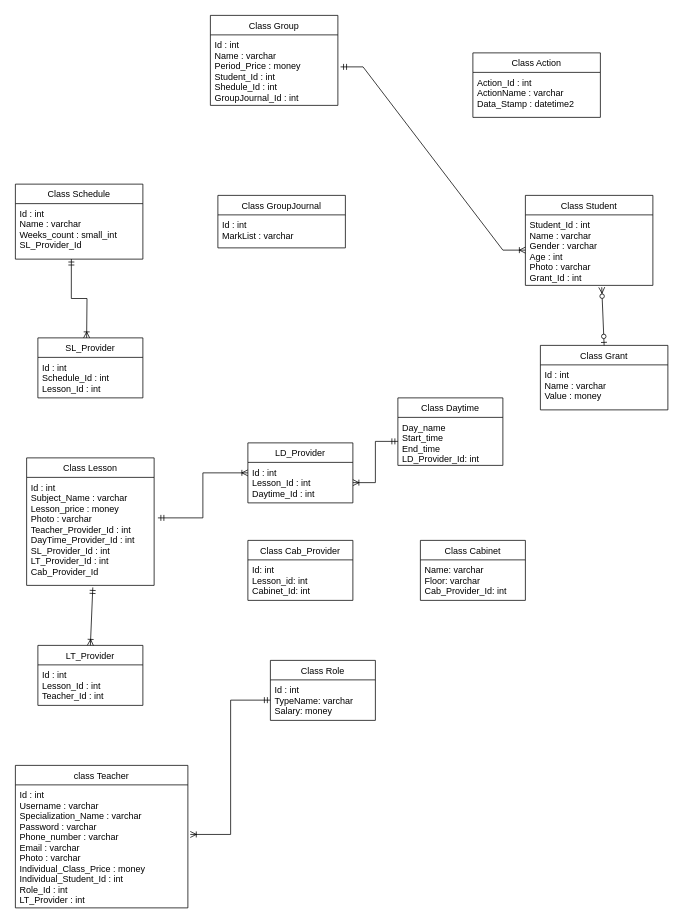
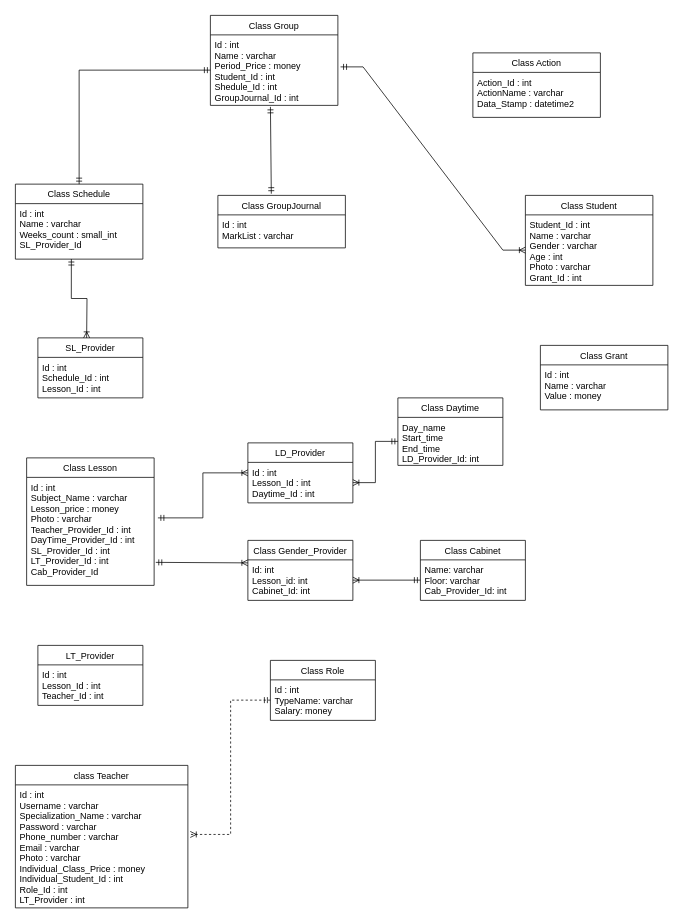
+ <mxCell id="29" value="" style="fontSize=12;html=1;endArrow=ERmandOne;startArrow=ERmandOne;rounded=0;entryX=0;entryY=0.5;entryDx=0;entryDy=0;edgeStyle=orthogonalEdgeStyle;exitX=0.5;exitY=0;exitDx=0;exitDy=0;" parent="1" source="12" target="3" edge="1"><mxGeometry width="100" height="100" relative="1" as="geometry"><mxPoint x="120" y="180" as="sourcePoint" /><mxPoint x="220" y="116" as="targetPoint" /></mxGeometry></mxCell>
+ <mxCell id="28" value="" style="fontSize=12;html=1;endArrow=ERmandOne;startArrow=ERmandOne;rounded=0;entryX=0.471;entryY=1.021;entryDx=0;entryDy=0;entryPerimeter=0;exitX=0.419;exitY=-0.032;exitDx=0;exitDy=0;exitPerimeter=0;" parent="1" source="10" target="3" edge="1"><mxGeometry width="100" height="100" relative="1" as="geometry"><mxPoint x="180" y="290" as="sourcePoint" /><mxPoint x="280" y="190" as="targetPoint" /></mxGeometry></mxCell>
- <mxCell id="34" value="" style="fontSize=12;html=1;endArrow=ERzeroToMany;startArrow=ERzeroToOne;rounded=0;exitX=0.5;exitY=0;exitDx=0;exitDy=0;entryX=0.599;entryY=1.026;entryDx=0;entryDy=0;entryPerimeter=0;" parent="1" source="8" target="5" edge="1"><mxGeometry width="100" height="100" relative="1" as="geometry"><mxPoint x="760" y="536" as="sourcePoint" /><mxPoint x="860" y="436" as="targetPoint" /><Array as="points" /></mxGeometry></mxCell>
- <mxCell id="24" value="Class Cab_Provider" style="swimlane;fontStyle=0;childLayout=stackLayout;horizontal=1;startSize=26;fillColor=none;horizontalStack=0;resizeParent=1;resizeParentMax=0;resizeLast=0;collapsible=1;marginBottom=0;" parent="1" vertex="1"><mxGeometry x="330" y="720" width="140" height="80" as="geometry" /></mxCell>
+ <mxCell id="24" value="Class Gender_Provider" style="swimlane;fontStyle=0;childLayout=stackLayout;horizontal=1;startSize=26;fillColor=none;horizontalStack=0;resizeParent=1;resizeParentMax=0;resizeLast=0;collapsible=1;marginBottom=0;" parent="1" vertex="1"><mxGeometry x="330" y="720" width="140" height="80" as="geometry" /></mxCell>
+ <mxCell id="35" value="" style="fontSize=12;html=1;endArrow=ERoneToMany;startArrow=ERmandOne;rounded=0;entryX=0;entryY=0.074;entryDx=0;entryDy=0;entryPerimeter=0;exitX=1.013;exitY=0.787;exitDx=0;exitDy=0;exitPerimeter=0;" parent="1" source="17" target="25" edge="1"><mxGeometry width="100" height="100" relative="1" as="geometry"><mxPoint x="260" y="830" as="sourcePoint" /><mxPoint x="260" y="690" as="targetPoint" /></mxGeometry></mxCell>
+ <mxCell id="42" value="" style="fontSize=12;html=1;endArrow=ERoneToMany;startArrow=ERmandOne;rounded=0;entryX=1;entryY=0.5;entryDx=0;entryDy=0;exitX=0;exitY=0.5;exitDx=0;exitDy=0;" parent="1" source="41" target="25" edge="1"><mxGeometry width="100" height="100" relative="1" as="geometry"><mxPoint x="570" y="825" as="sourcePoint" /><mxPoint x="570" y="730" as="targetPoint" /></mxGeometry></mxCell>
- <mxCell id="31" value="" style="fontSize=12;html=1;endArrow=ERoneToMany;startArrow=ERmandOne;rounded=0;exitX=0.519;exitY=1.019;exitDx=0;exitDy=0;exitPerimeter=0;entryX=0.5;entryY=0;entryDx=0;entryDy=0;" parent="1" source="17" target="18" edge="1"><mxGeometry width="100" height="100" relative="1" as="geometry"><mxPoint x="460" y="900" as="sourcePoint" /><mxPoint x="125" y="860" as="targetPoint" /></mxGeometry></mxCell>
- <mxCell id="32" value="" style="edgeStyle=elbowEdgeStyle;fontSize=12;html=1;endArrow=ERoneToMany;startArrow=ERmandOne;rounded=0;entryX=1.014;entryY=0.403;entryDx=0;entryDy=0;entryPerimeter=0;exitX=0;exitY=0.5;exitDx=0;exitDy=0;" parent="1" source="23" target="21" edge="1"><mxGeometry width="100" height="100" relative="1" as="geometry"><mxPoint x="530" y="1040" as="sourcePoint" /><mxPoint x="330" y="1140" as="targetPoint" /></mxGeometry></mxCell>
+ <mxCell id="32" value="" style="edgeStyle=elbowEdgeStyle;fontSize=12;html=1;endArrow=ERoneToMany;startArrow=ERmandOne;rounded=0;entryX=1.014;entryY=0.403;entryDx=0;entryDy=0;entryPerimeter=0;exitX=0;exitY=0.5;exitDx=0;exitDy=0;dashed=1;" parent="1" source="23" target="21" edge="1"><mxGeometry width="100" height="100" relative="1" as="geometry"><mxPoint x="530" y="1040" as="sourcePoint" /><mxPoint x="330" y="1140" as="targetPoint" /></mxGeometry></mxCell>
